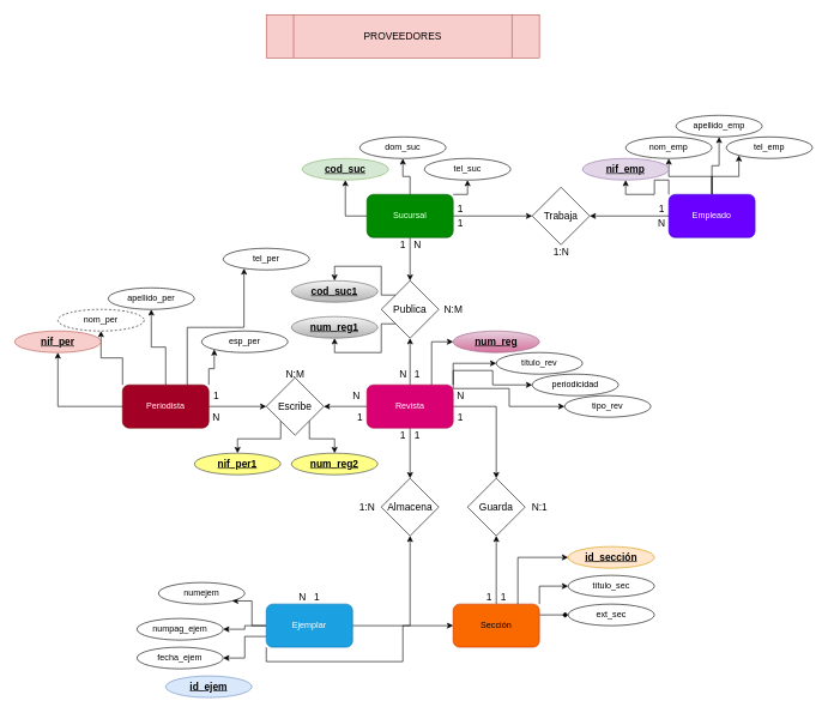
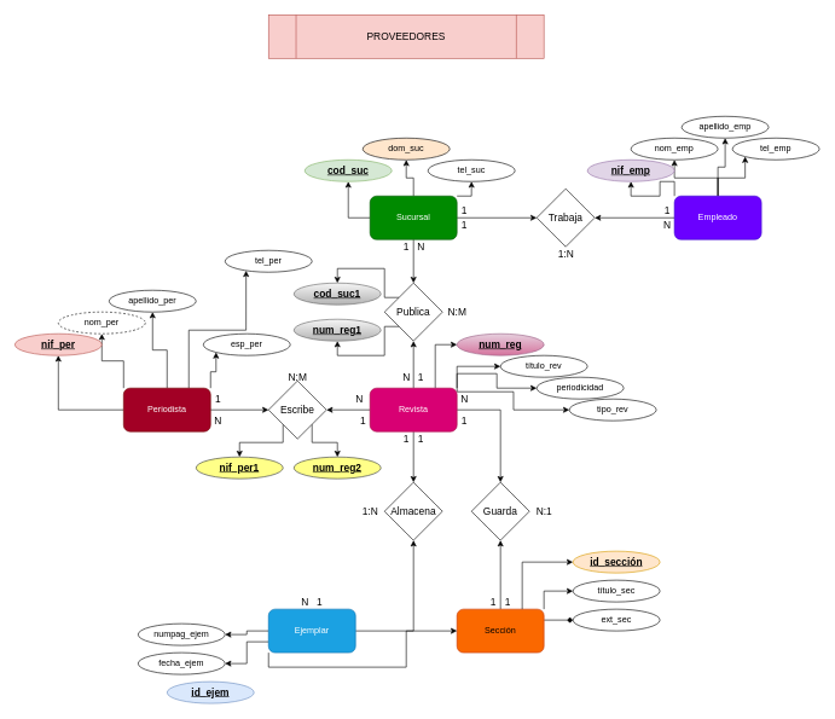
- <mxCell id="40" value="dom_suc" style="ellipse;whiteSpace=wrap;html=1;" vertex="1" parent="1"><mxGeometry x="500" y="190" width="120" height="30" as="geometry" /></mxCell>
+ <mxCell id="40" value="dom_suc" style="ellipse;whiteSpace=wrap;html=1;fillColor=#ffe6cc;" vertex="1" parent="1"><mxGeometry x="500" y="190" width="120" height="30" as="geometry" /></mxCell>
- <mxCell id="70" value="numejem" style="ellipse;whiteSpace=wrap;html=1;" vertex="1" parent="1"><mxGeometry x="220" y="810" width="120" height="30" as="geometry" /></mxCell>
- <mxCell id="34" style="edgeStyle=orthogonalEdgeStyle;rounded=0;orthogonalLoop=1;jettySize=auto;html=1;entryX=1;entryY=1;entryDx=0;entryDy=0;fontSize=14;" edge="1" parent="1" source="39" target="70"><mxGeometry relative="1" as="geometry" /></mxCell>
